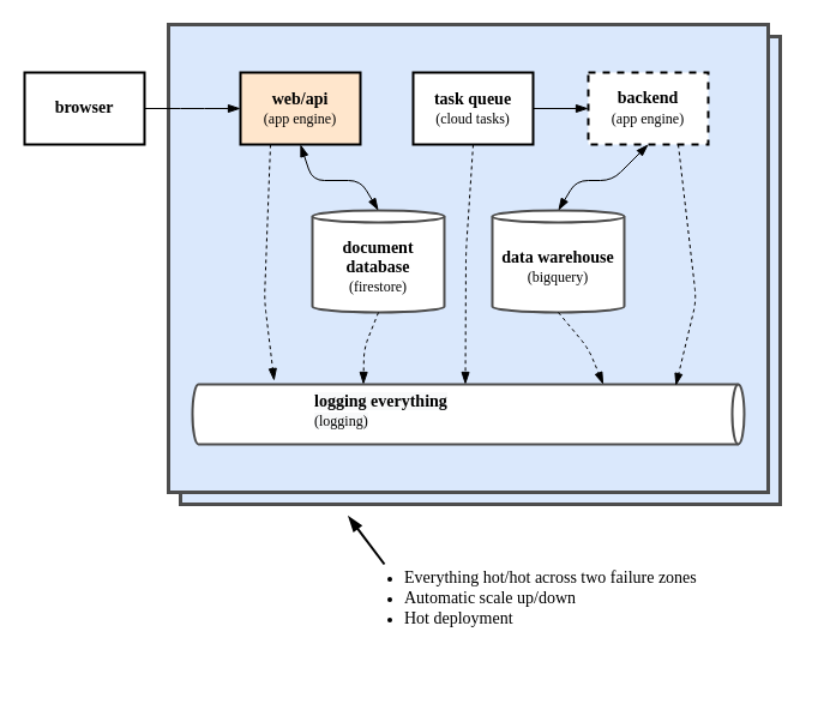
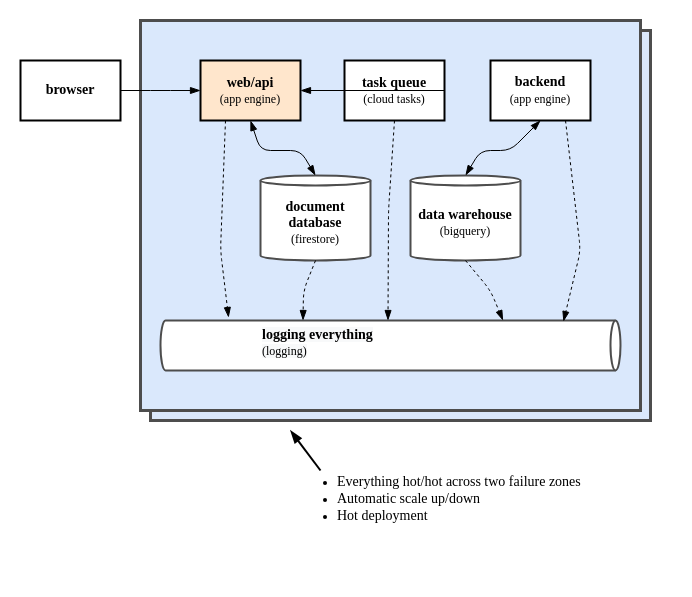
- <mxCell id="14" value="" style="endArrow=blockThin;html=1;strokeWidth=1;endFill=1;endSize=8;entryX=0;entryY=0.5;entryDx=0;entryDy=0;exitX=1;exitY=0.5;exitDx=0;exitDy=0;" edge="1" parent="1" source="7" target="8"><mxGeometry width="50" height="50" relative="1" as="geometry"><mxPoint x="310" y="100" as="sourcePoint" /><mxPoint x="354" y="100" as="targetPoint" /></mxGeometry></mxCell>
+ <mxCell id="14" value="" style="endArrow=blockThin;html=1;strokeWidth=1;endFill=1;endSize=8;exitX=1;exitY=0.5;exitDx=0;exitDy=0;" edge="1" parent="1" source="7" target="6"><mxGeometry width="50" height="50" relative="1" as="geometry"><mxPoint x="310" y="100" as="sourcePoint" /><mxPoint x="354" y="100" as="targetPoint" /></mxGeometry></mxCell>
- <mxCell id="8" value="&lt;font face=&quot;Verdana&quot; style=&quot;font-size: 14px&quot;&gt;&lt;b&gt;backend&lt;/b&gt;&lt;br&gt;&lt;/font&gt;&lt;span style=&quot;font-family: &amp;#34;verdana&amp;#34;&quot;&gt;(app engine)&lt;/span&gt;&lt;font face=&quot;Verdana&quot; style=&quot;font-size: 14px&quot;&gt;&lt;br&gt;&lt;/font&gt;" style="rounded=0;whiteSpace=wrap;html=1;strokeWidth=2;dashed=1;" vertex="1" parent="1"><mxGeometry x="490" y="60" width="100" height="60" as="geometry" /></mxCell>
+ <mxCell id="8" value="&lt;font face=&quot;Verdana&quot; style=&quot;font-size: 14px&quot;&gt;&lt;b&gt;backend&lt;/b&gt;&lt;br&gt;&lt;/font&gt;&lt;span style=&quot;font-family: &amp;#34;verdana&amp;#34;&quot;&gt;(app engine)&lt;/span&gt;&lt;font face=&quot;Verdana&quot; style=&quot;font-size: 14px&quot;&gt;&lt;br&gt;&lt;/font&gt;" style="rounded=0;whiteSpace=wrap;html=1;strokeWidth=2;" vertex="1" parent="1"><mxGeometry x="490" y="60" width="100" height="60" as="geometry" /></mxCell>
